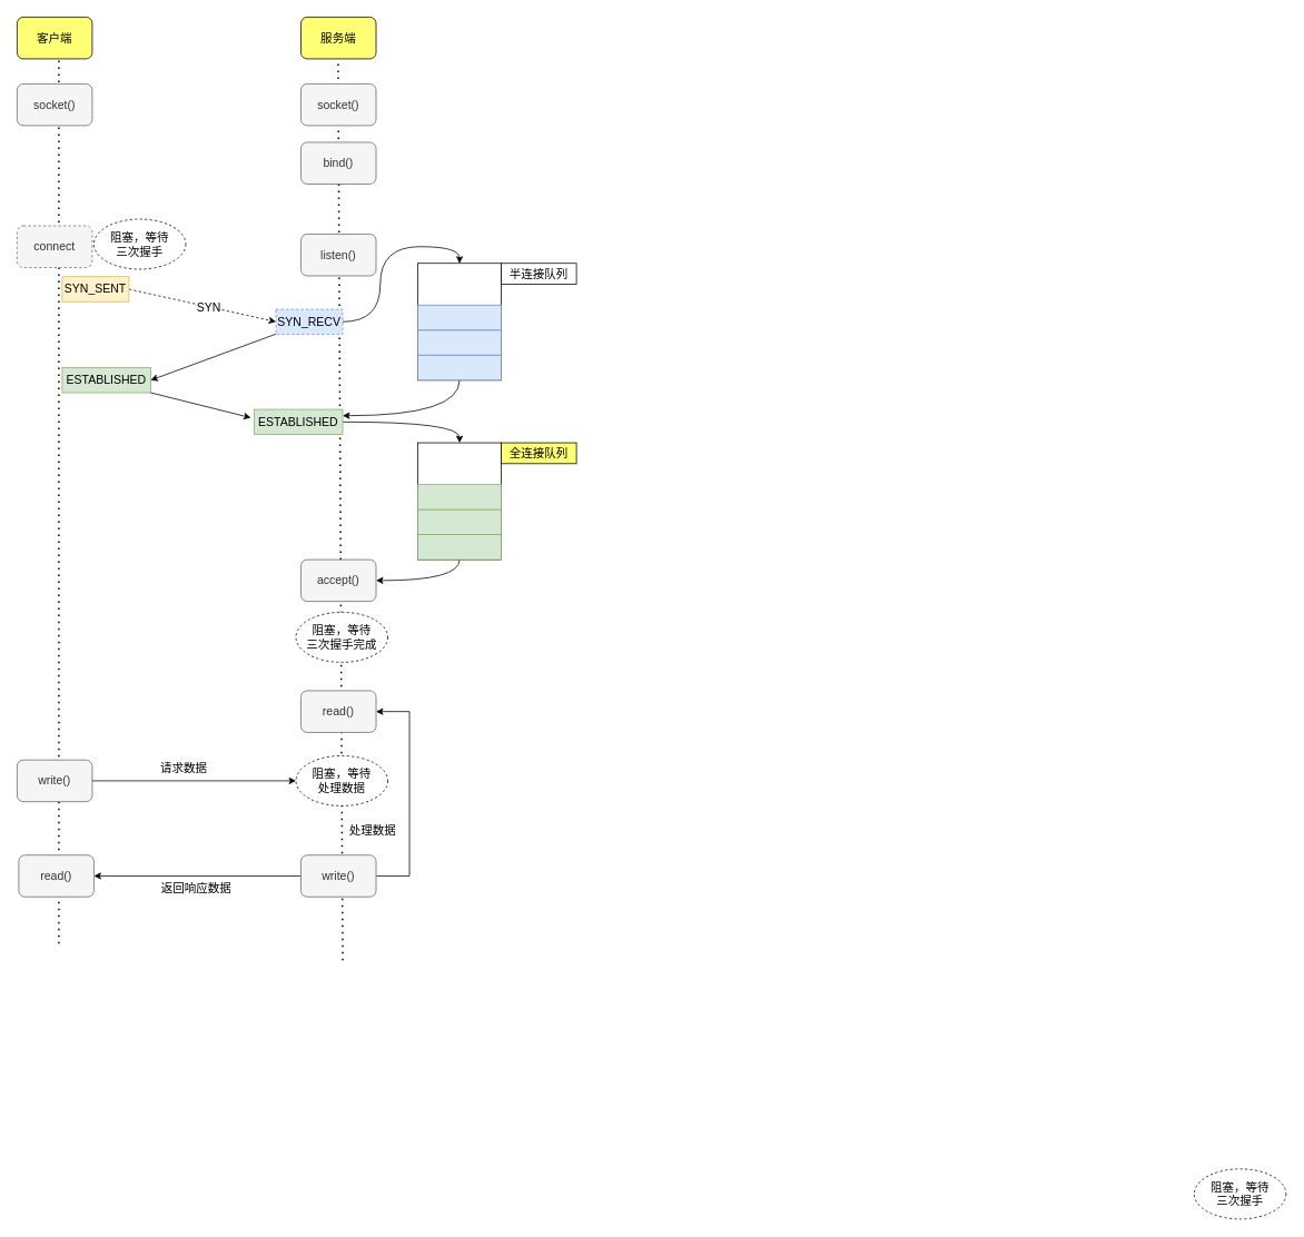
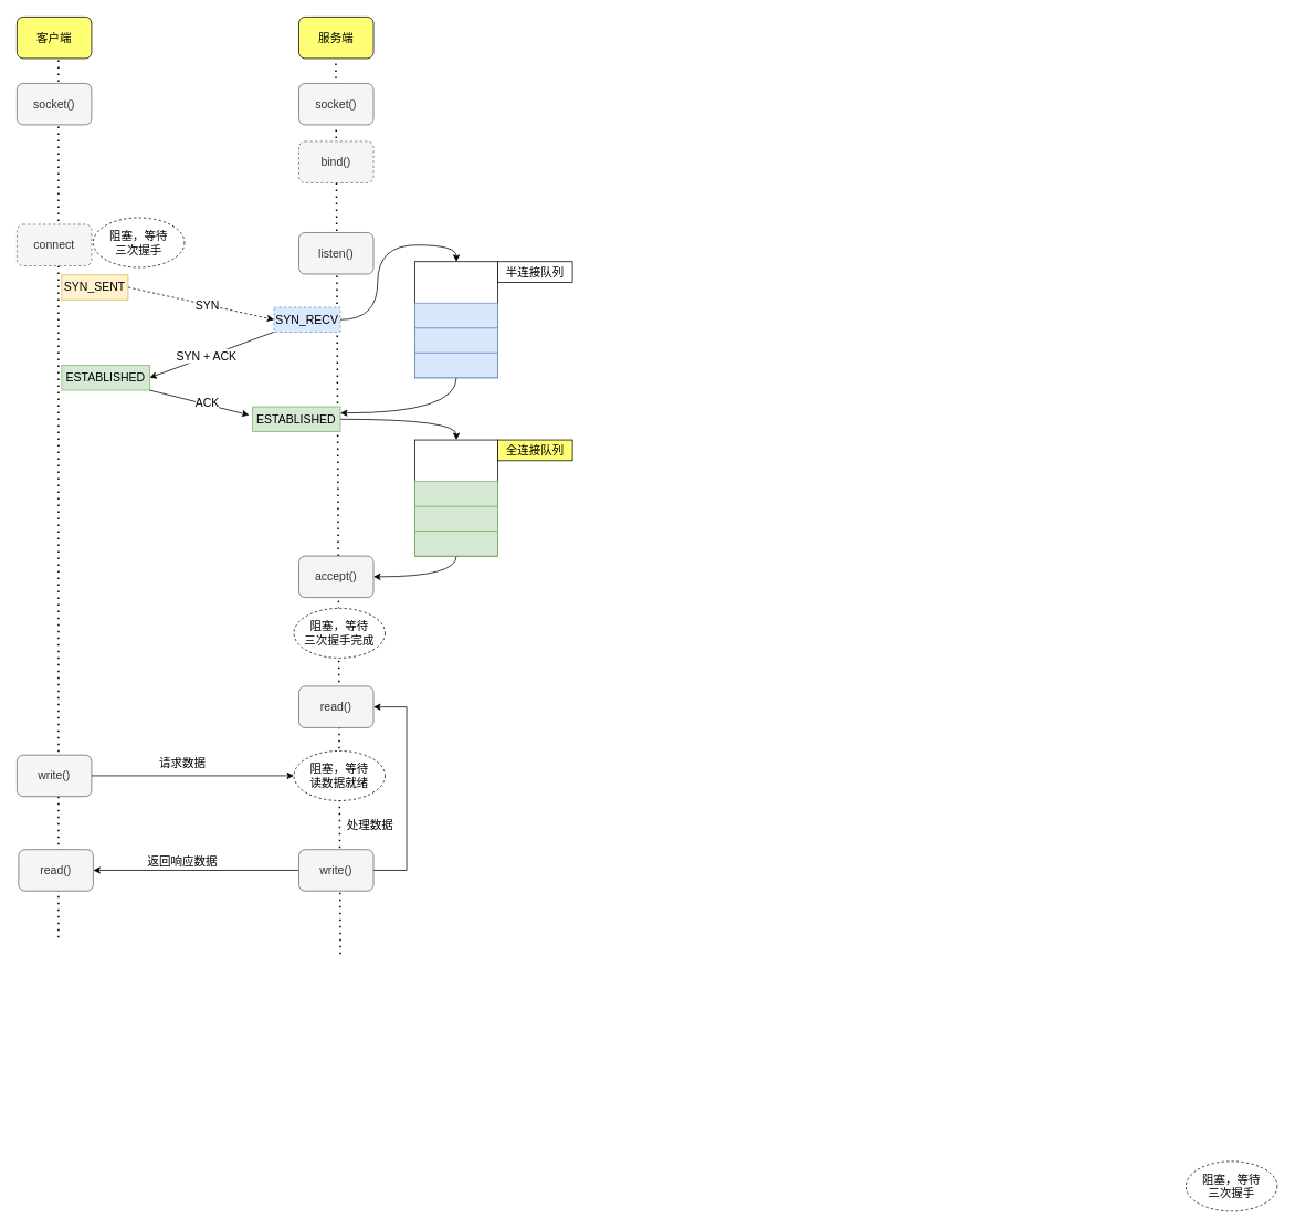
- <mxCell id="9" value="bind()" style="rounded=1;whiteSpace=wrap;html=1;fillColor=#f5f5f5;fontSize=14;fontColor=#333333;strokeColor=#666666;" vertex="1" parent="1"><mxGeometry x="360" y="170" width="90" height="50" as="geometry" /></mxCell>
+ <mxCell id="9" value="bind()" style="rounded=1;whiteSpace=wrap;html=1;fillColor=#f5f5f5;fontSize=14;fontColor=#333333;strokeColor=#666666;dashed=1;" vertex="1" parent="1"><mxGeometry x="360" y="170" width="90" height="50" as="geometry" /></mxCell>
+ <mxCell id="18" value="SYN + ACK" style="text;html=1;strokeColor=none;fillColor=none;align=center;verticalAlign=middle;whiteSpace=wrap;rounded=0;fontSize=14;labelBackgroundColor=default;" vertex="1" parent="1"><mxGeometry x="209" y="414" width="80" height="30" as="geometry" /></mxCell>
+ <mxCell id="22" value="ACK" style="text;html=1;strokeColor=none;fillColor=none;align=center;verticalAlign=middle;whiteSpace=wrap;rounded=0;fontSize=14;labelBackgroundColor=default;" vertex="1" parent="1"><mxGeometry x="220" y="470" width="60" height="30" as="geometry" /></mxCell>
- <mxCell id="42" value="阻塞，等待&lt;br&gt;处理数据" style="ellipse;whiteSpace=wrap;html=1;labelBackgroundColor=none;fontSize=14;dashed=1;" vertex="1" parent="1"><mxGeometry x="354" y="905" width="110" height="60" as="geometry" /></mxCell>
+ <mxCell id="42" value="阻塞，等待&lt;br&gt;读数据就绪" style="ellipse;whiteSpace=wrap;html=1;labelBackgroundColor=none;fontSize=14;dashed=1;" vertex="1" parent="1"><mxGeometry x="354" y="905" width="110" height="60" as="geometry" /></mxCell>
- <mxCell id="49" value="返回响应数据" style="text;html=1;strokeColor=none;fillColor=none;align=center;verticalAlign=middle;whiteSpace=wrap;rounded=0;dashed=1;labelBackgroundColor=none;fontSize=14;fontColor=default;" vertex="1" parent="1"><mxGeometry x="190" y="1049" width="90" height="30" as="geometry" /></mxCell>
+ <mxCell id="49" value="返回响应数据" style="text;html=1;strokeColor=none;fillColor=none;align=center;verticalAlign=middle;whiteSpace=wrap;rounded=0;dashed=1;labelBackgroundColor=none;fontSize=14;fontColor=default;" vertex="1" parent="1"><mxGeometry x="175" y="1024" width="90" height="30" as="geometry" /></mxCell>
